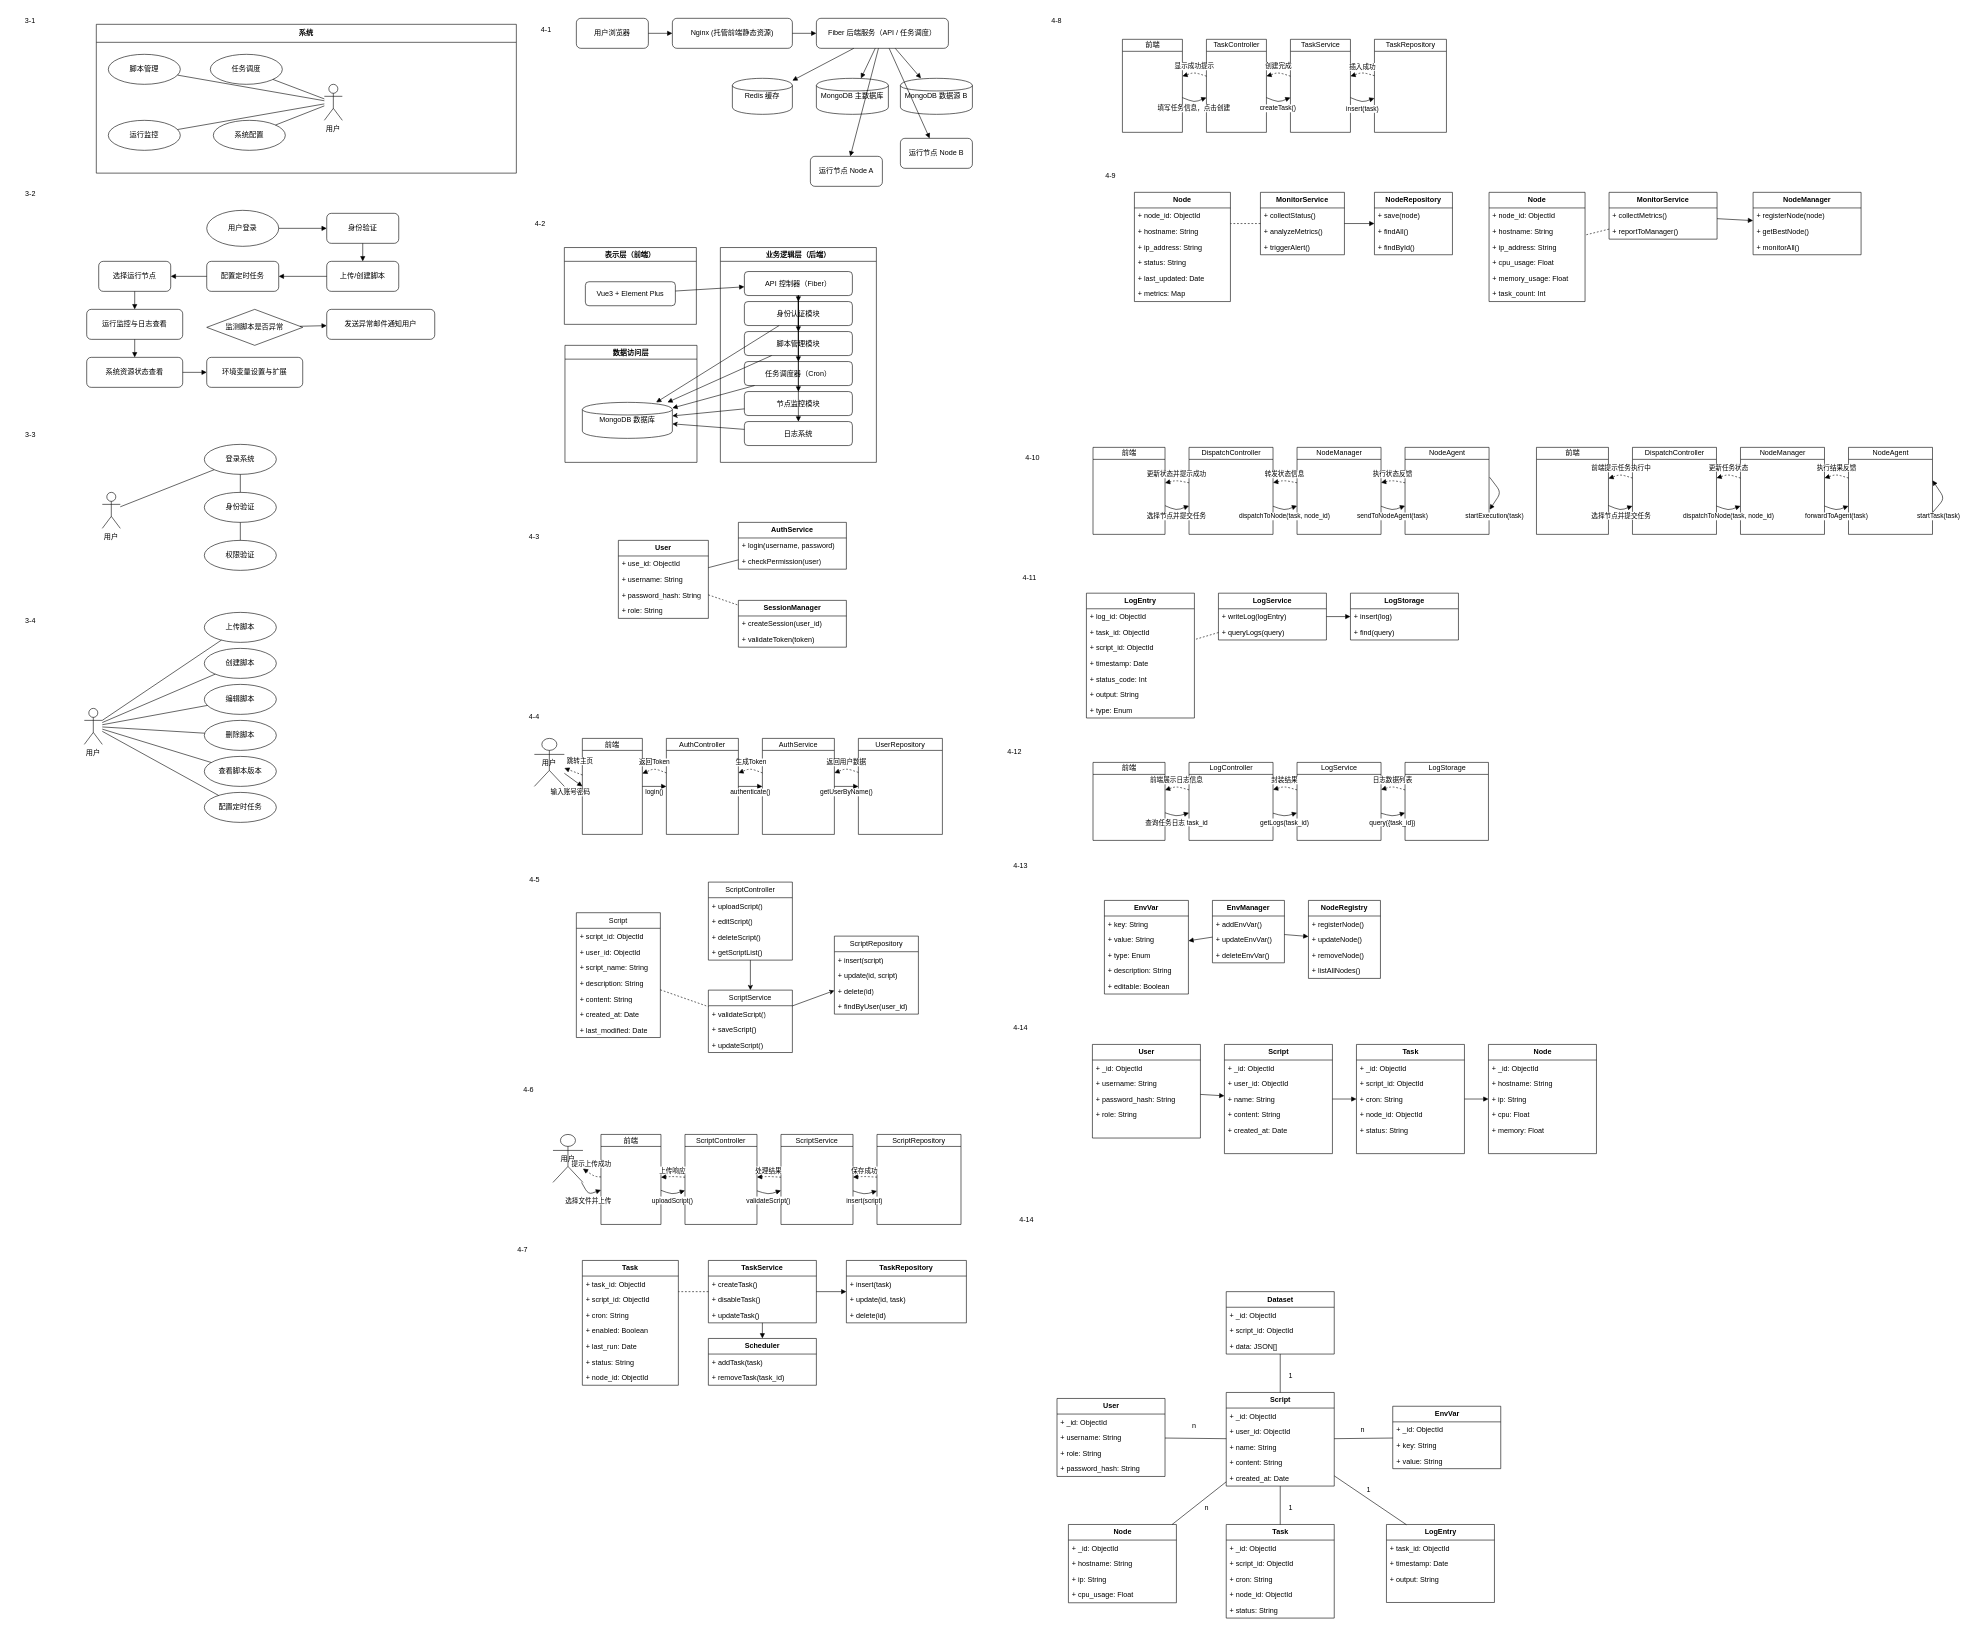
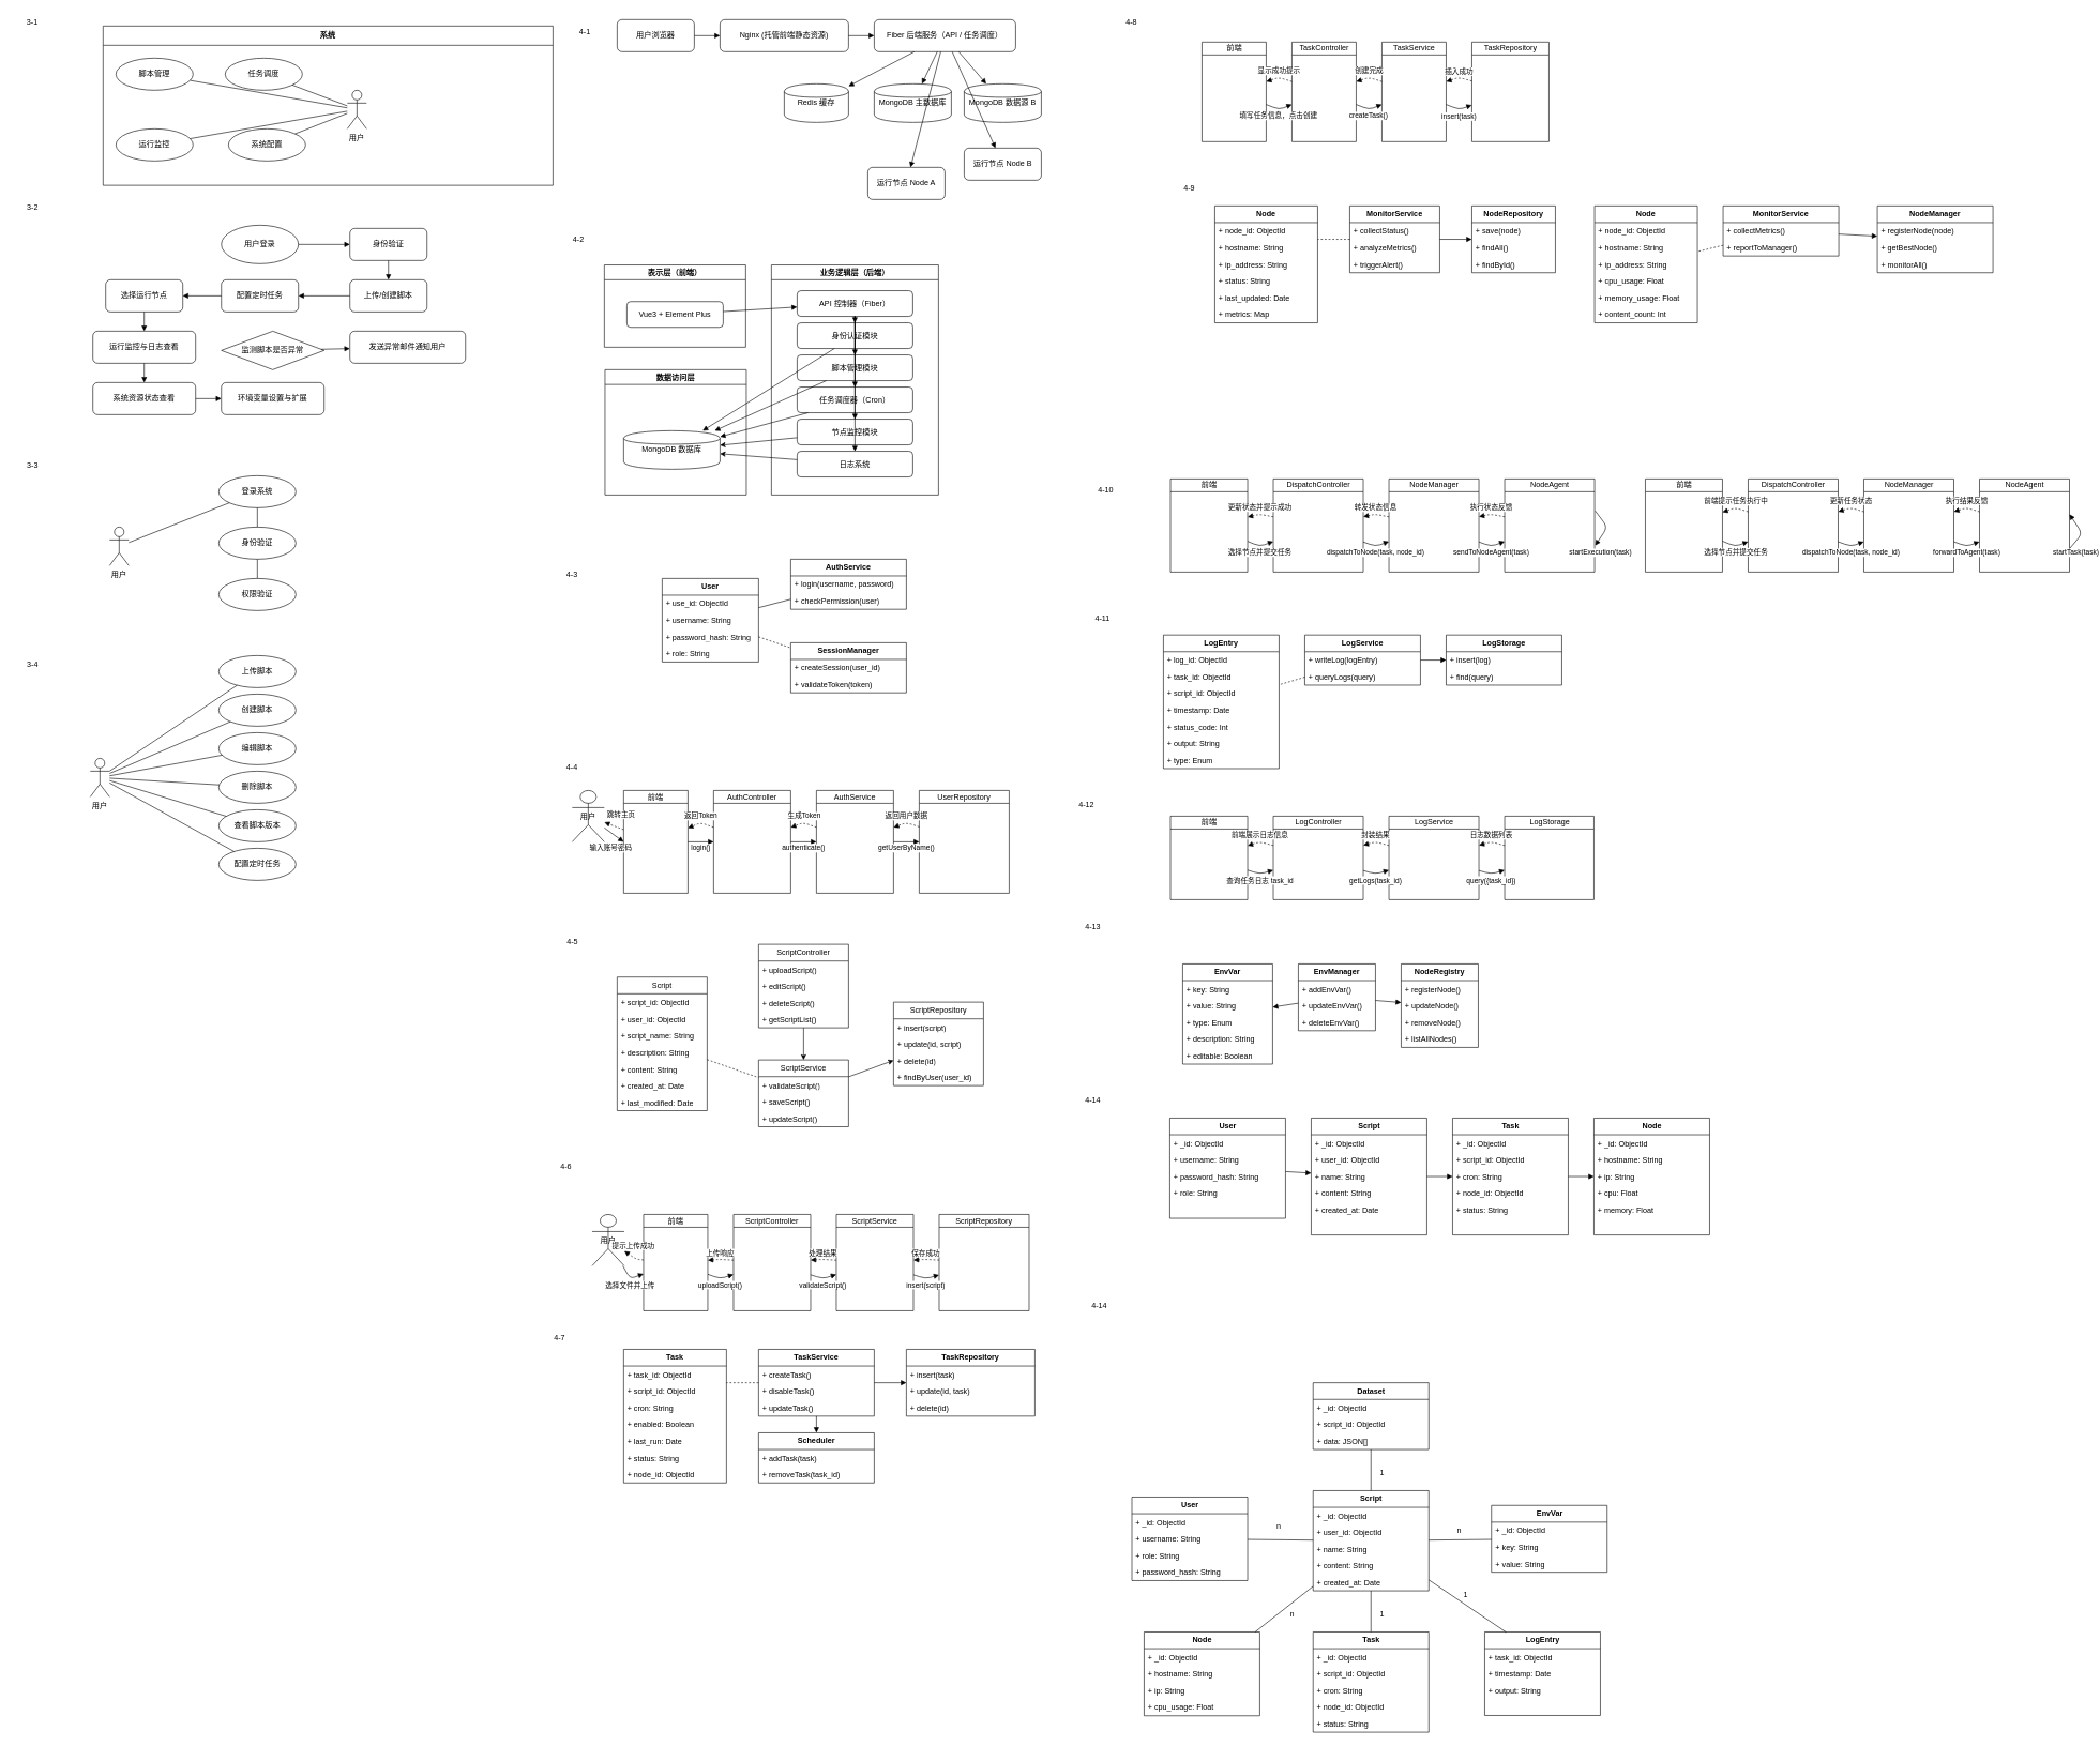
- <mxCell id="230" value="+ task_count: Int" style="text;align=left;spacingLeft=4;html=1;" parent="224" vertex="1"><mxGeometry y="156" width="160" height="26" as="geometry" /></mxCell>
+ <mxCell id="230" value="+ content_count: Int" style="text;align=left;spacingLeft=4;html=1;" parent="224" vertex="1"><mxGeometry y="156" width="160" height="26" as="geometry" /></mxCell>
